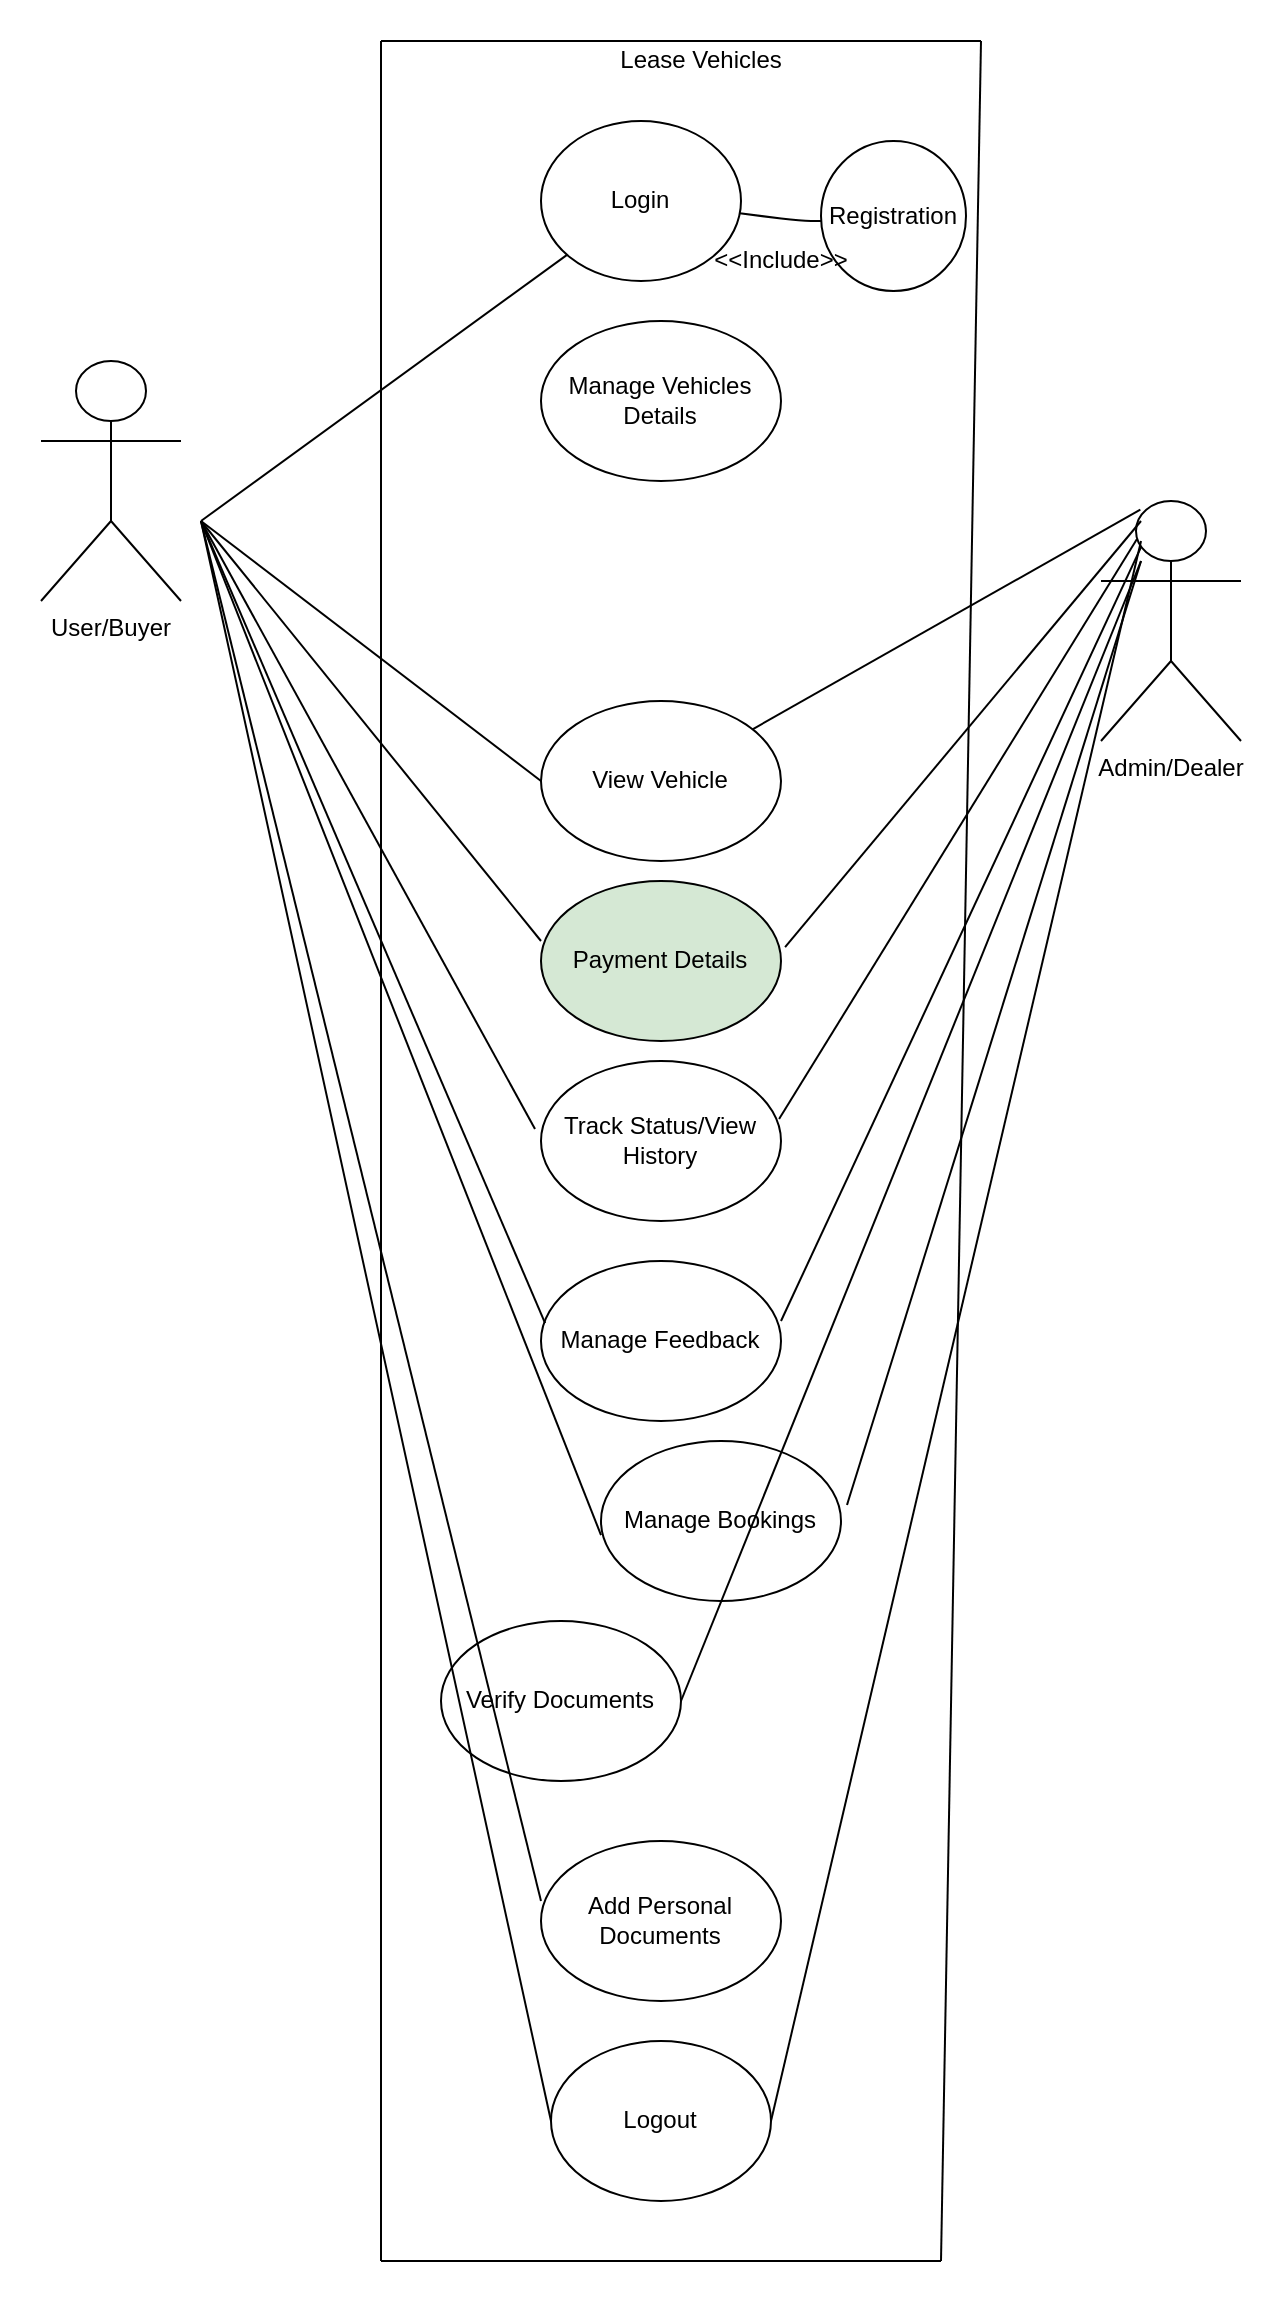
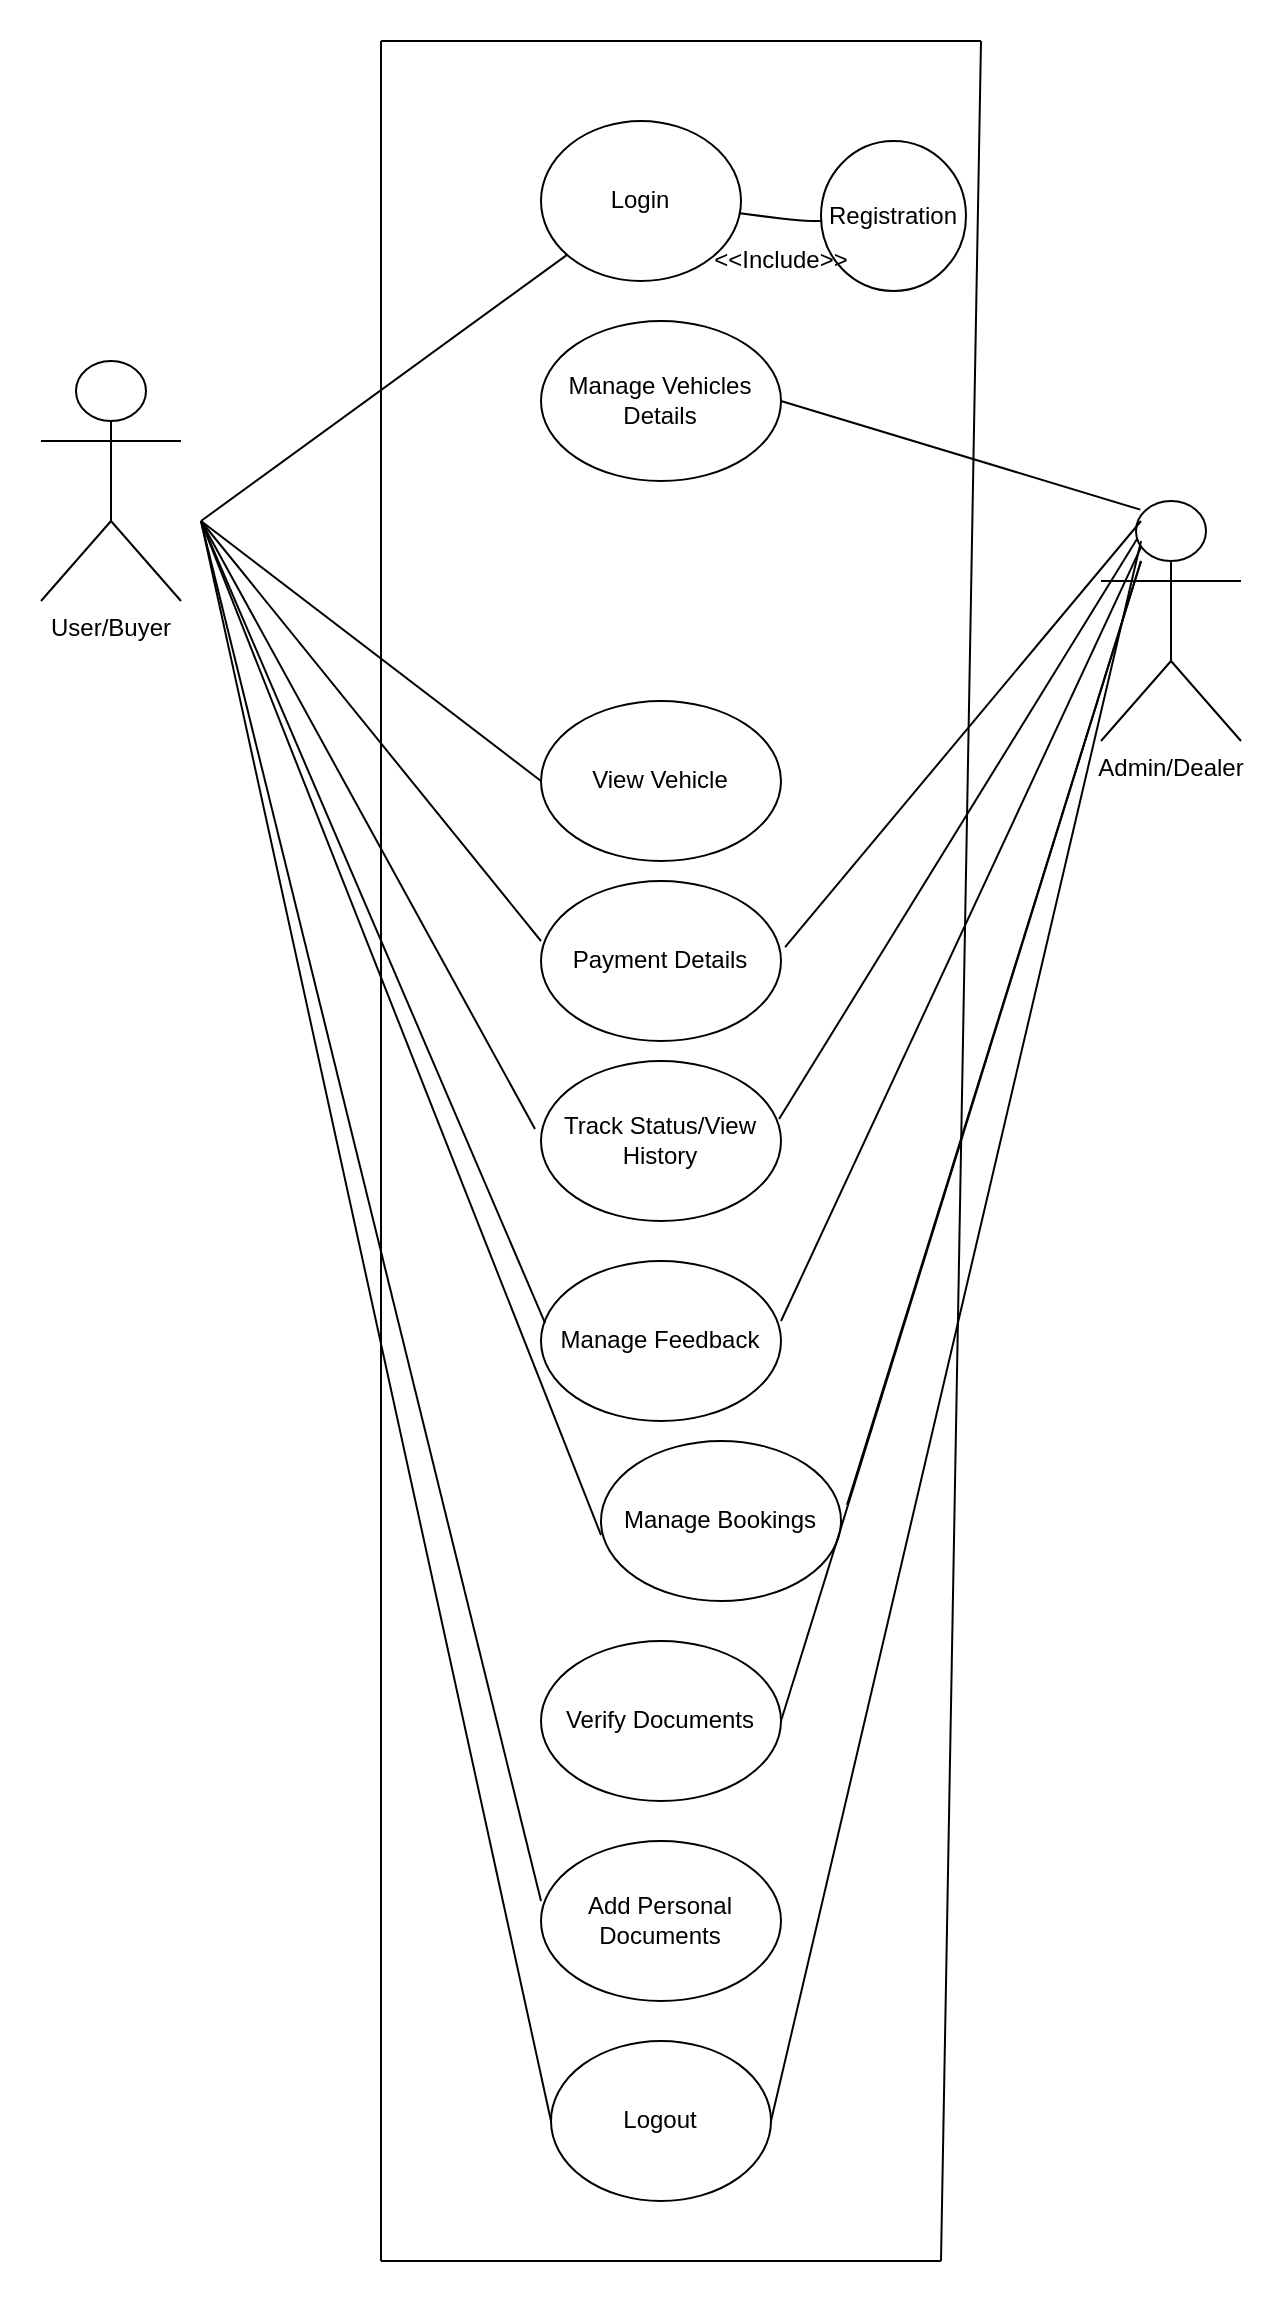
- <mxCell id="36" value="Lease Vehicles" style="text;html=1;align=center;verticalAlign=middle;resizable=0;points=[];autosize=1;" vertex="1" parent="1"><mxGeometry x="300" y="20" width="100" height="20" as="geometry" /></mxCell>
- <mxCell id="18" value="" style="endArrow=none;html=1;exitX=0.281;exitY=0.036;exitDx=0;exitDy=0;exitPerimeter=0;" parent="1" source="7" target="5" edge="1"><mxGeometry width="50" height="50" relative="1" as="geometry"><mxPoint x="100" y="260" as="sourcePoint" /><mxPoint x="307.11" y="137.972" as="targetPoint" /></mxGeometry></mxCell>
+ <mxCell id="18" value="" style="endArrow=none;html=1;entryX=1;entryY=0.5;entryDx=0;entryDy=0;exitX=0.281;exitY=0.036;exitDx=0;exitDy=0;exitPerimeter=0;" parent="1" source="7" target="6" edge="1"><mxGeometry width="50" height="50" relative="1" as="geometry"><mxPoint x="100" y="260" as="sourcePoint" /><mxPoint x="307.11" y="137.972" as="targetPoint" /></mxGeometry></mxCell>
- <mxCell id="4" value="Payment Details" style="ellipse;whiteSpace=wrap;html=1;fillColor=#d5e8d4;" parent="1" vertex="1"><mxGeometry x="270" y="440" width="120" height="80" as="geometry" /></mxCell>
+ <mxCell id="4" value="Payment Details" style="ellipse;whiteSpace=wrap;html=1;" parent="1" vertex="1"><mxGeometry x="270" y="440" width="120" height="80" as="geometry" /></mxCell>
- <mxCell id="11" value="Verify Documents" style="ellipse;whiteSpace=wrap;html=1;" parent="1" vertex="1"><mxGeometry x="220" y="810" width="120" height="80" as="geometry" /></mxCell>
+ <mxCell id="11" value="Verify Documents" style="ellipse;whiteSpace=wrap;html=1;" parent="1" vertex="1"><mxGeometry x="270" y="820" width="120" height="80" as="geometry" /></mxCell>
